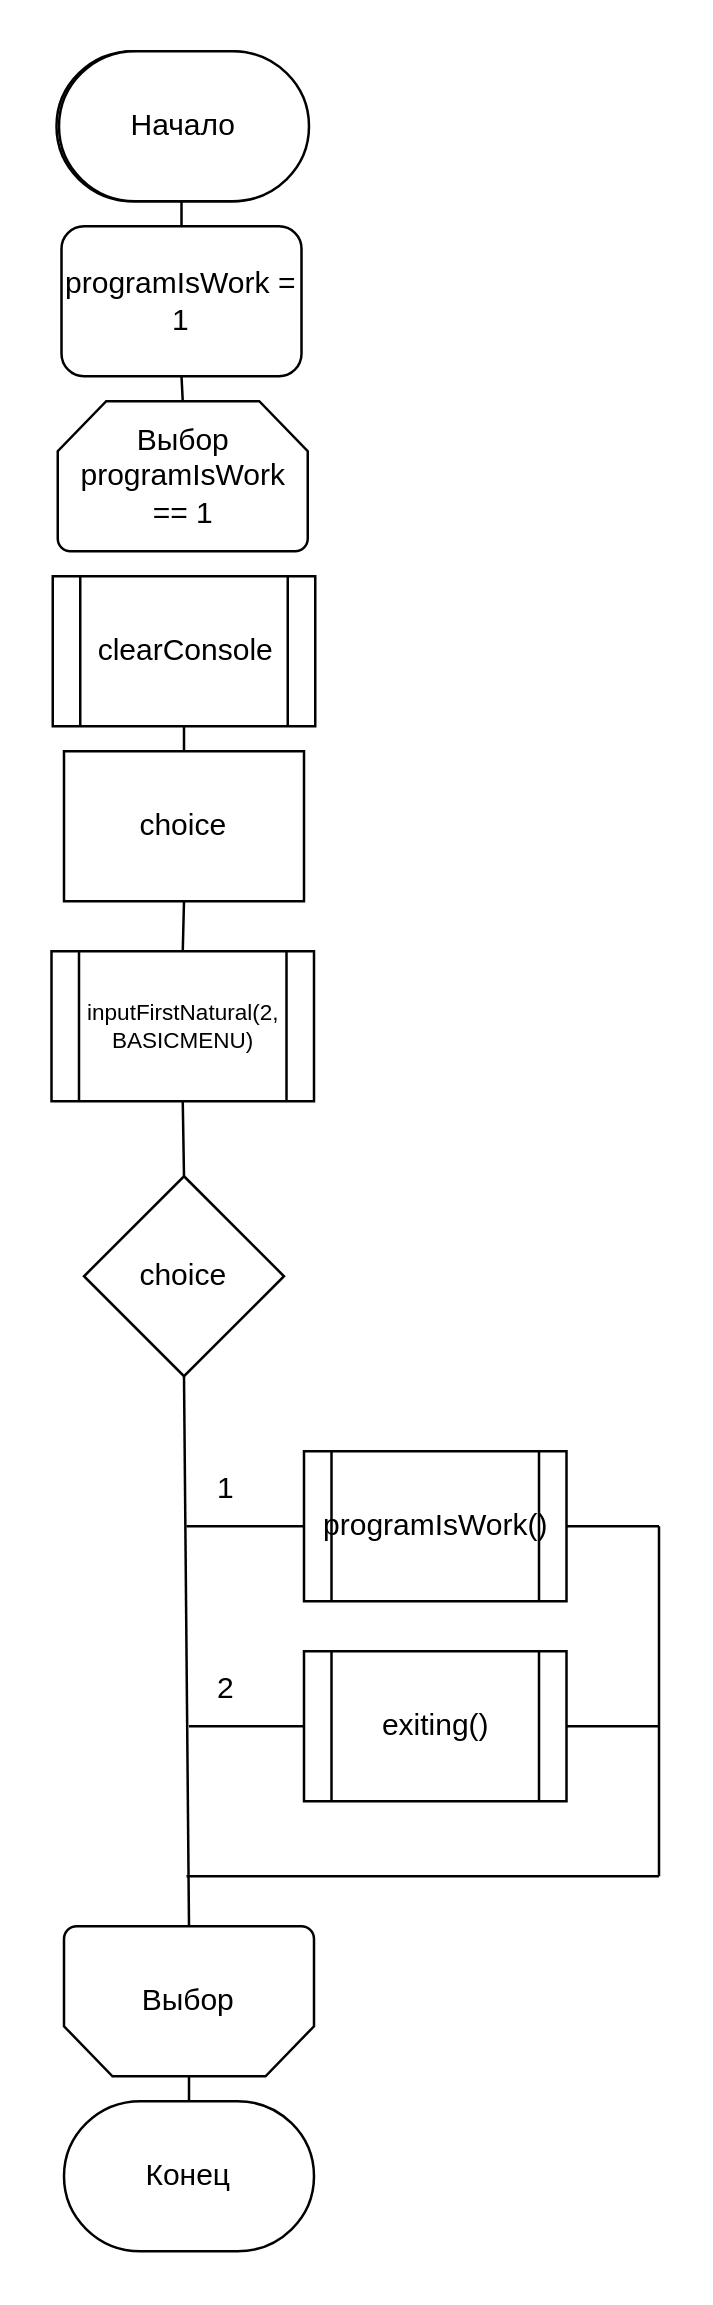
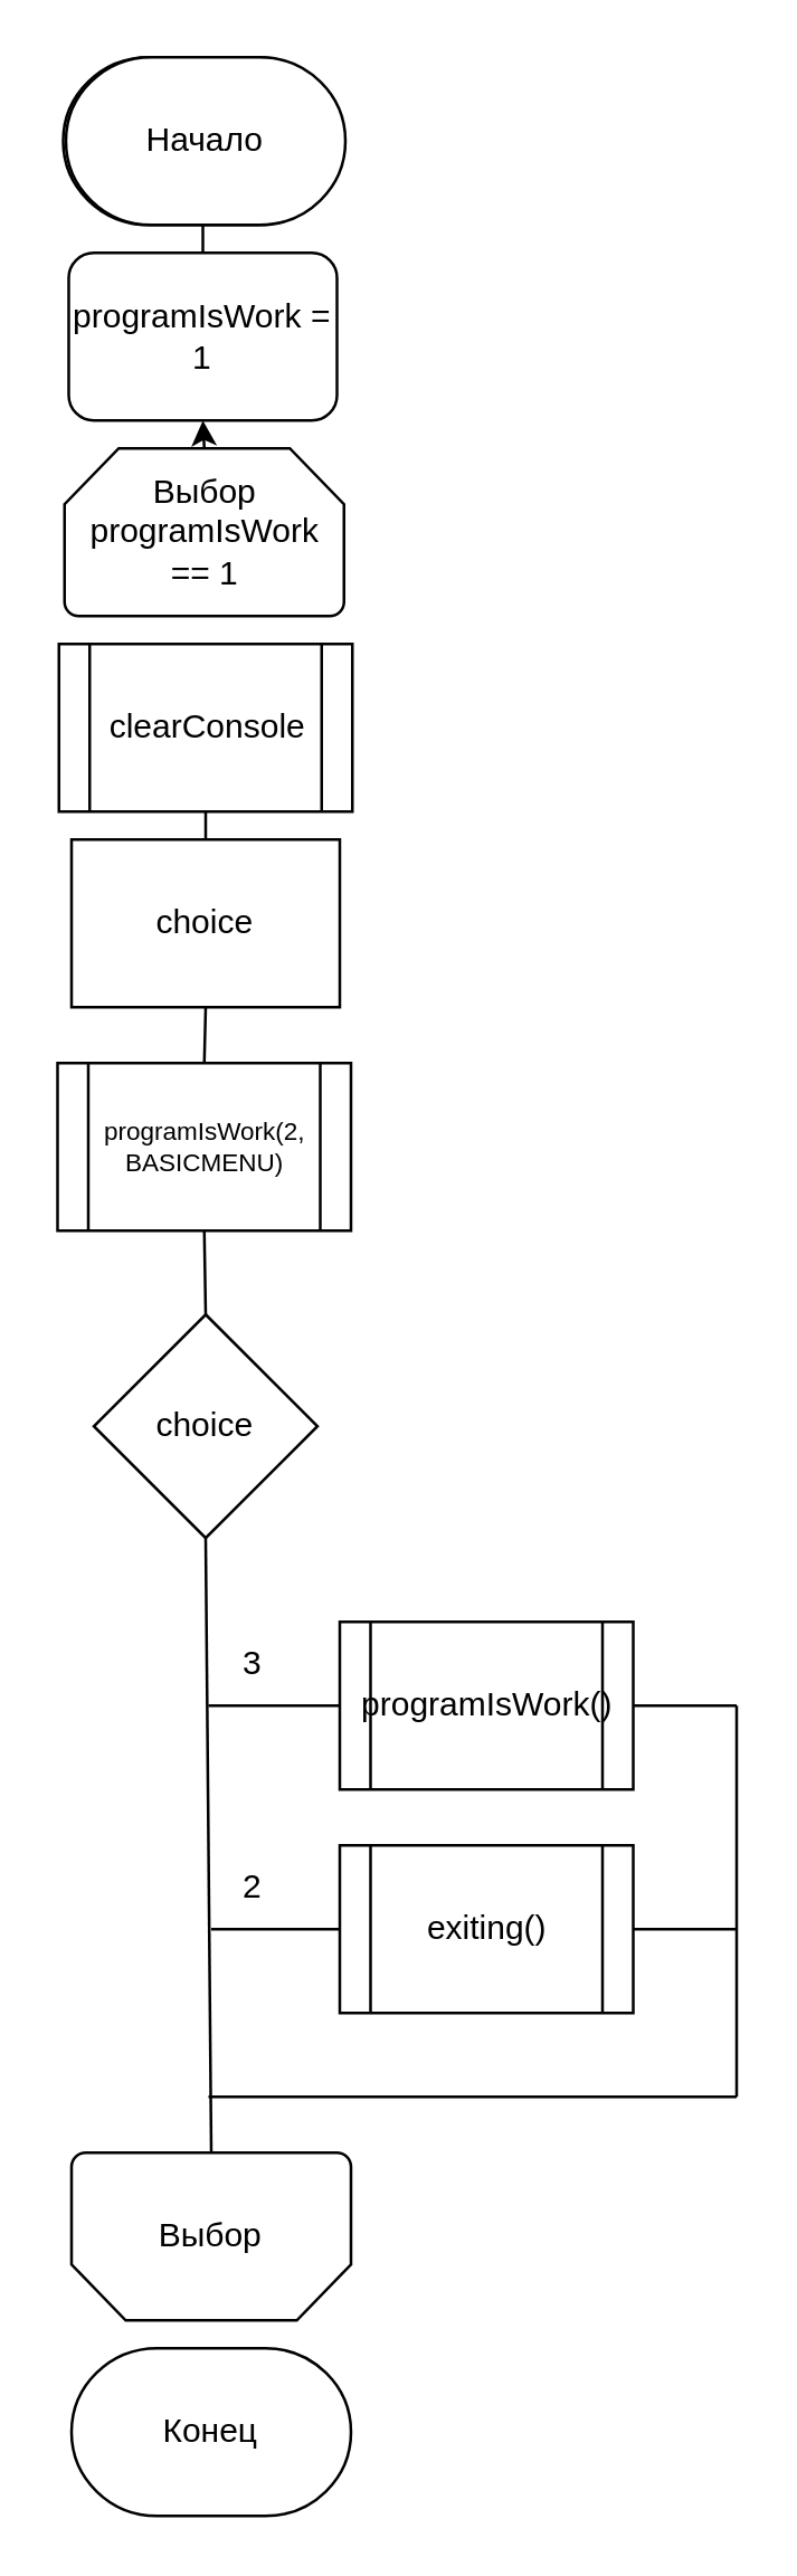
- <mxCell id="14" value="" style="endArrow=none;html=1;rounded=0;entryX=0.5;entryY=1;entryDx=0;entryDy=0;exitX=0.5;exitY=0;exitDx=0;exitDy=0;exitPerimeter=0;" parent="1" source="4" target="3" edge="1"><mxGeometry width="50" height="50" relative="1" as="geometry"><mxPoint x="-87" y="190" as="sourcePoint" /><mxPoint x="-37" y="140" as="targetPoint" /></mxGeometry></mxCell>
+ <mxCell id="14" value="" style="endArrow=classic;html=1;rounded=0;entryX=0.5;entryY=1;entryDx=0;entryDy=0;exitX=0.5;exitY=0;exitDx=0;exitDy=0;exitPerimeter=0;" parent="1" source="4" target="3" edge="1"><mxGeometry width="50" height="50" relative="1" as="geometry"><mxPoint x="-87" y="190" as="sourcePoint" /><mxPoint x="-37" y="140" as="targetPoint" /></mxGeometry></mxCell>
- <mxCell id="7" value="inputFirstNatural(2, BASICMENU)" style="shape=process;whiteSpace=wrap;html=1;backgroundOutline=1;fontSize=9;" parent="1" vertex="1"><mxGeometry x="20" y="380" width="105" height="60" as="geometry" /></mxCell>
+ <mxCell id="7" value="programIsWork(2, BASICMENU)" style="shape=process;whiteSpace=wrap;html=1;backgroundOutline=1;fontSize=9;" parent="1" vertex="1"><mxGeometry x="20" y="380" width="105" height="60" as="geometry" /></mxCell>
- <mxCell id="26" value="1" style="text;html=1;strokeColor=none;fillColor=none;align=center;verticalAlign=middle;whiteSpace=wrap;rounded=0;" vertex="1" parent="1"><mxGeometry x="60" y="580" width="60" height="30" as="geometry" /></mxCell>
+ <mxCell id="26" value="3" style="text;html=1;strokeColor=none;fillColor=none;align=center;verticalAlign=middle;whiteSpace=wrap;rounded=0;" vertex="1" parent="1"><mxGeometry x="60" y="580" width="60" height="30" as="geometry" /></mxCell>
- <mxCell id="25" value="" style="endArrow=none;html=1;rounded=0;entryX=0.5;entryY=0;entryDx=0;entryDy=0;entryPerimeter=0;exitX=0.5;exitY=0;exitDx=0;exitDy=0;exitPerimeter=0;" edge="1" parent="1" source="5" target="12"><mxGeometry width="50" height="50" relative="1" as="geometry"><mxPoint x="273" y="620" as="sourcePoint" /><mxPoint x="273" y="760" as="targetPoint" /></mxGeometry></mxCell>
